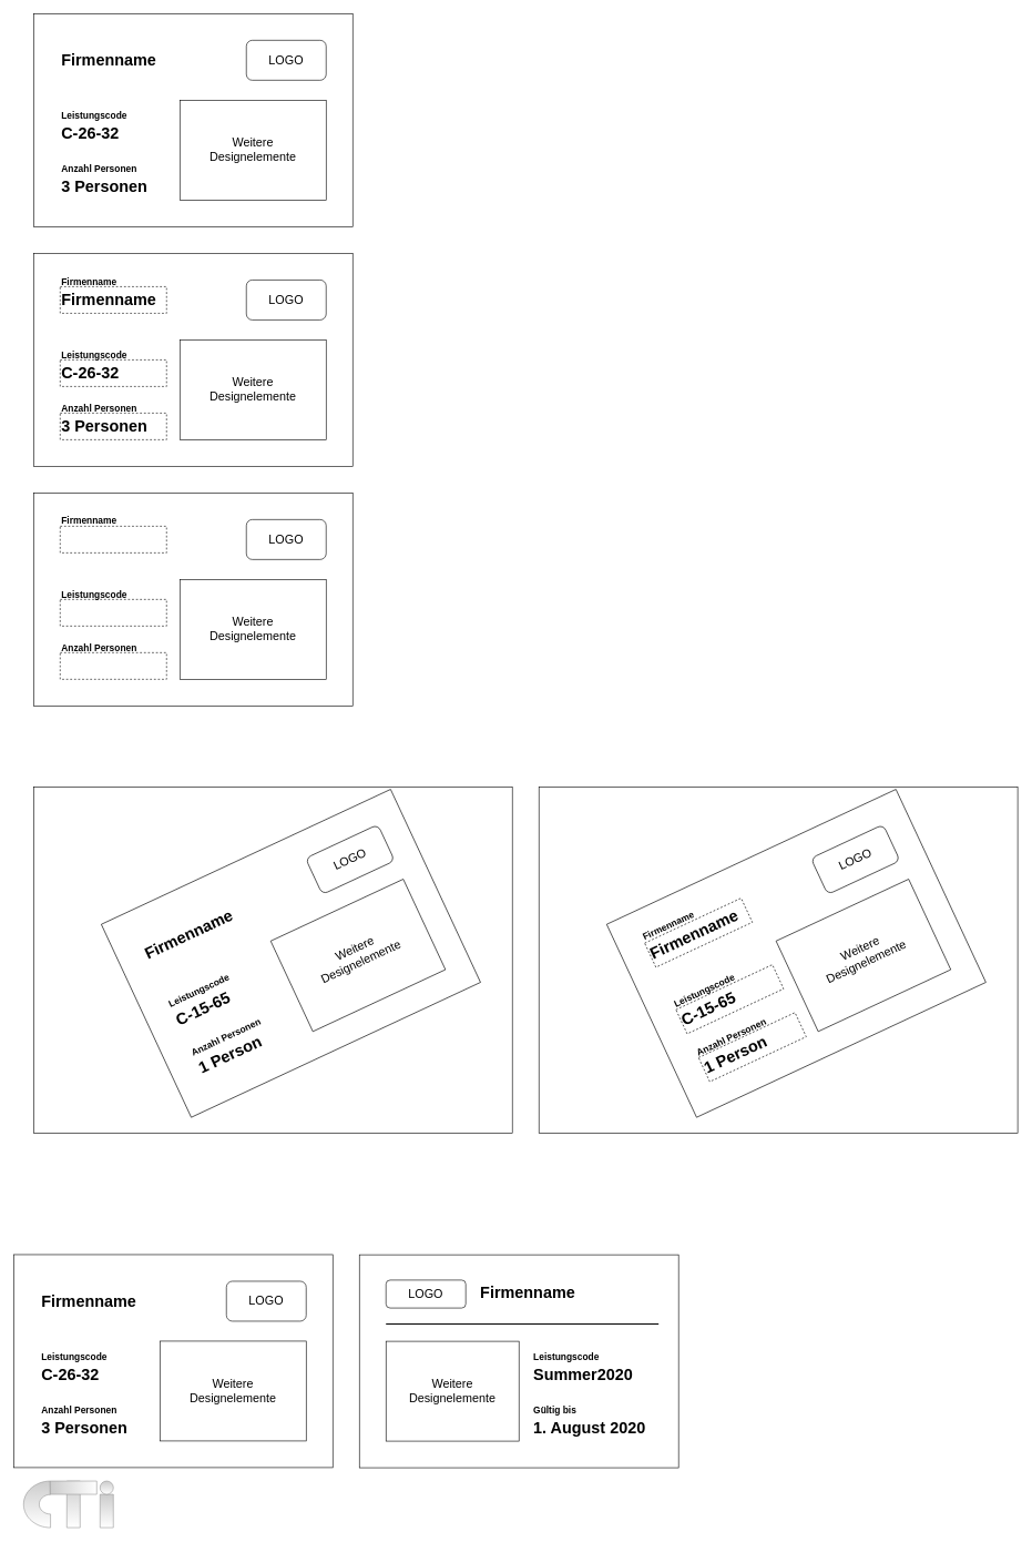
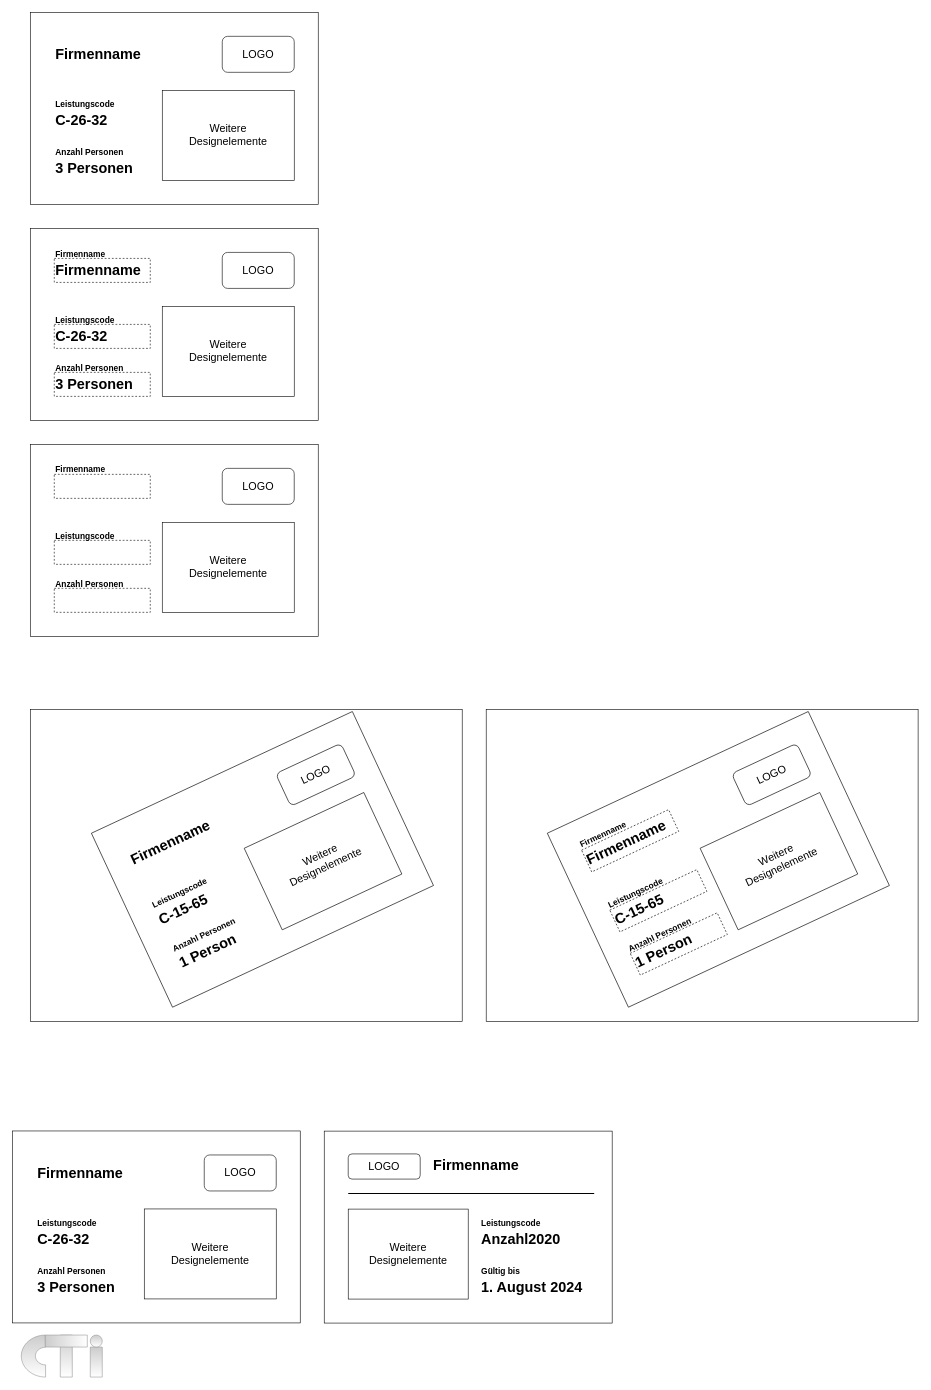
- <mxCell id="42" value="Summer2020" style="text;strokeColor=none;fillColor=none;html=1;fontSize=24;fontStyle=1;verticalAlign=middle;align=left;" parent="1" vertex="1"><mxGeometry x="800" y="2045" width="180" height="40" as="geometry" /></mxCell>
+ <mxCell id="42" value="Anzahl2020" style="text;strokeColor=none;fillColor=none;html=1;fontSize=24;fontStyle=1;verticalAlign=middle;align=left;" parent="1" vertex="1"><mxGeometry x="800" y="2045" width="180" height="40" as="geometry" /></mxCell>
- <mxCell id="41" value="1. August 2020" style="text;strokeColor=none;fillColor=none;html=1;fontSize=24;fontStyle=1;verticalAlign=middle;align=left;" parent="1" vertex="1"><mxGeometry x="800" y="2125" width="180" height="40" as="geometry" /></mxCell>
+ <mxCell id="41" value="1. August 2024" style="text;strokeColor=none;fillColor=none;html=1;fontSize=24;fontStyle=1;verticalAlign=middle;align=left;" parent="1" vertex="1"><mxGeometry x="800" y="2125" width="180" height="40" as="geometry" /></mxCell>
